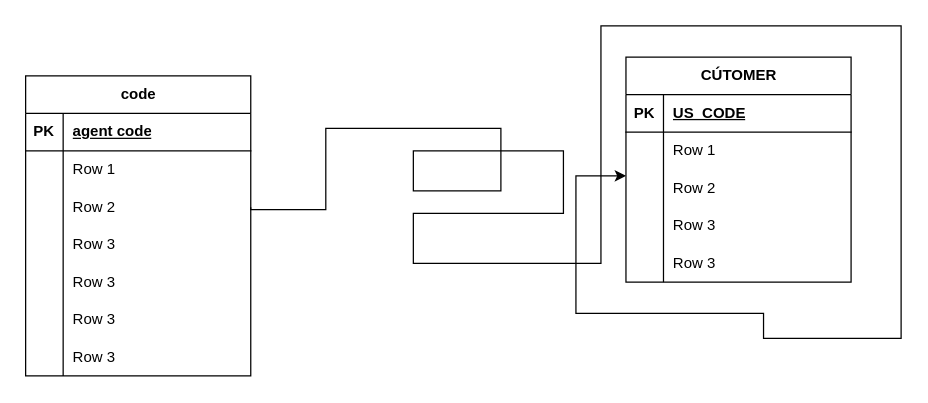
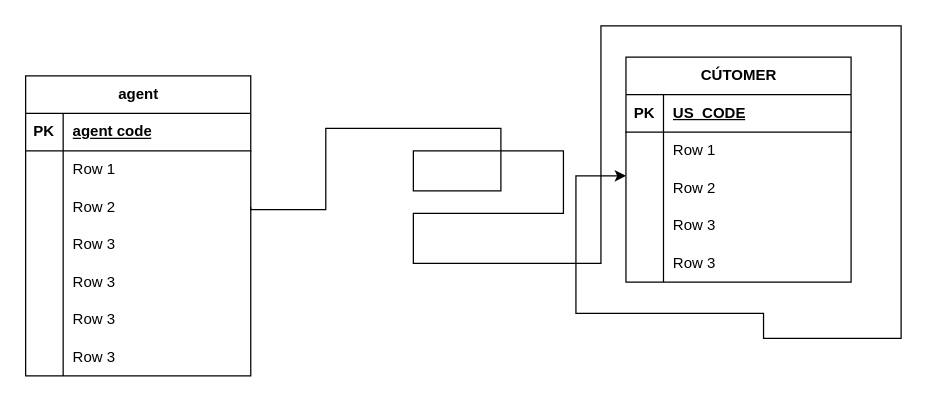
- <mxCell id="2" value="code" style="shape=table;startSize=30;container=1;collapsible=1;childLayout=tableLayout;fixedRows=1;rowLines=0;fontStyle=1;align=center;resizeLast=1;html=1;" vertex="1" parent="1"><mxGeometry x="20" y="60" width="180" height="240" as="geometry" /></mxCell>
+ <mxCell id="2" value="agent" style="shape=table;startSize=30;container=1;collapsible=1;childLayout=tableLayout;fixedRows=1;rowLines=0;fontStyle=1;align=center;resizeLast=1;html=1;" vertex="1" parent="1"><mxGeometry x="20" y="60" width="180" height="240" as="geometry" /></mxCell>
